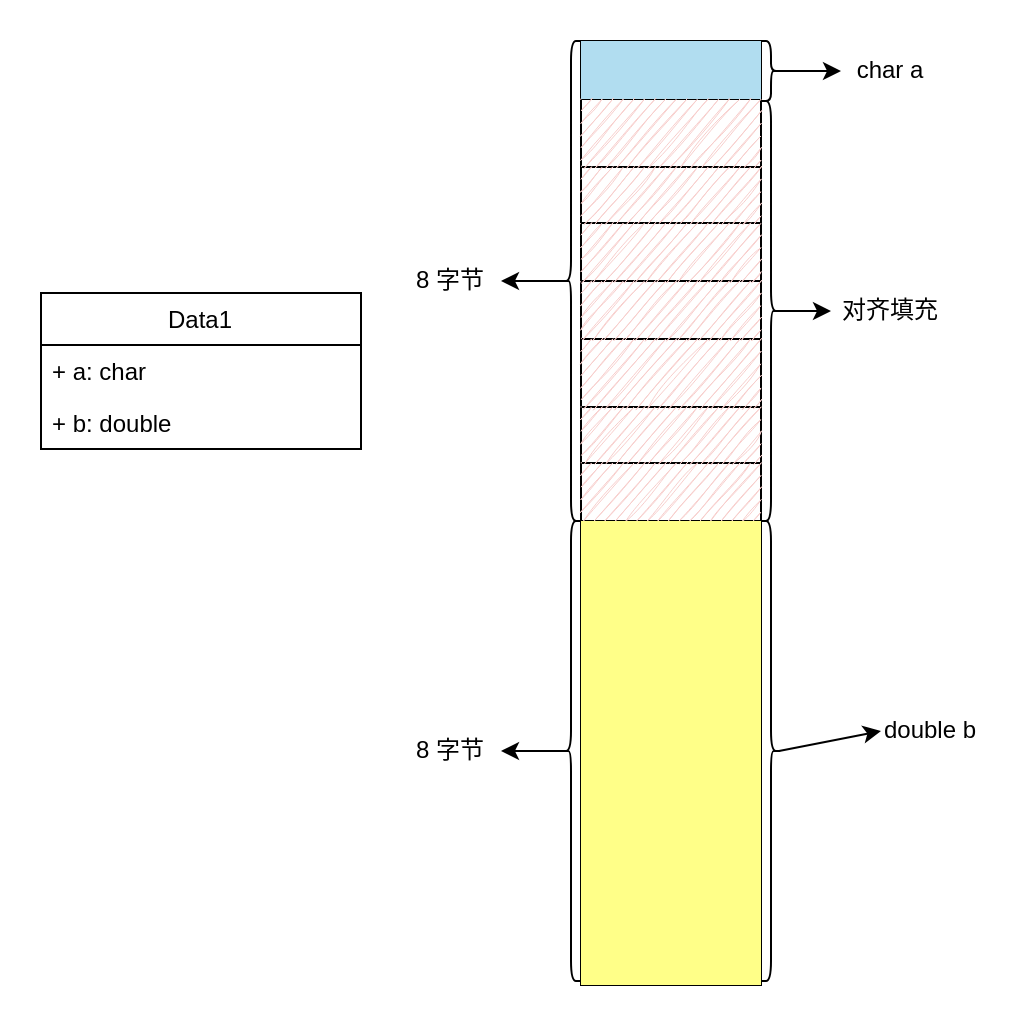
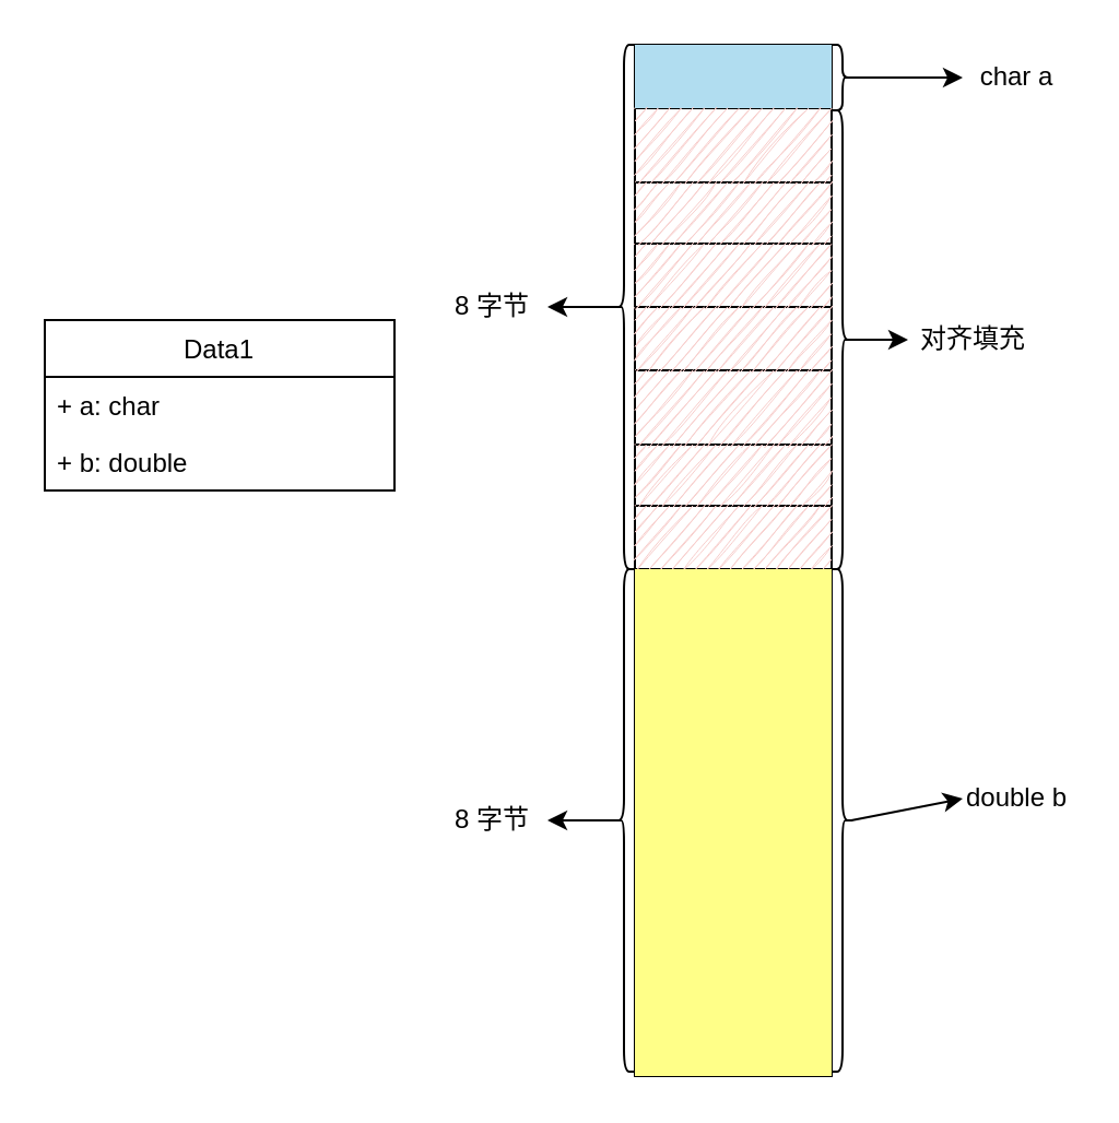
- <mxCell id="36" value="char a" style="text;html=1;strokeColor=none;fillColor=none;align=center;verticalAlign=middle;whiteSpace=wrap;rounded=0;" parent="1" vertex="1"><mxGeometry x="420" y="25" width="50" height="20" as="geometry" /></mxCell>
+ <mxCell id="36" value="char a" style="text;html=1;strokeColor=none;fillColor=none;align=center;verticalAlign=middle;whiteSpace=wrap;rounded=0;" parent="1" vertex="1"><mxGeometry x="440" y="25" width="50" height="20" as="geometry" /></mxCell>
